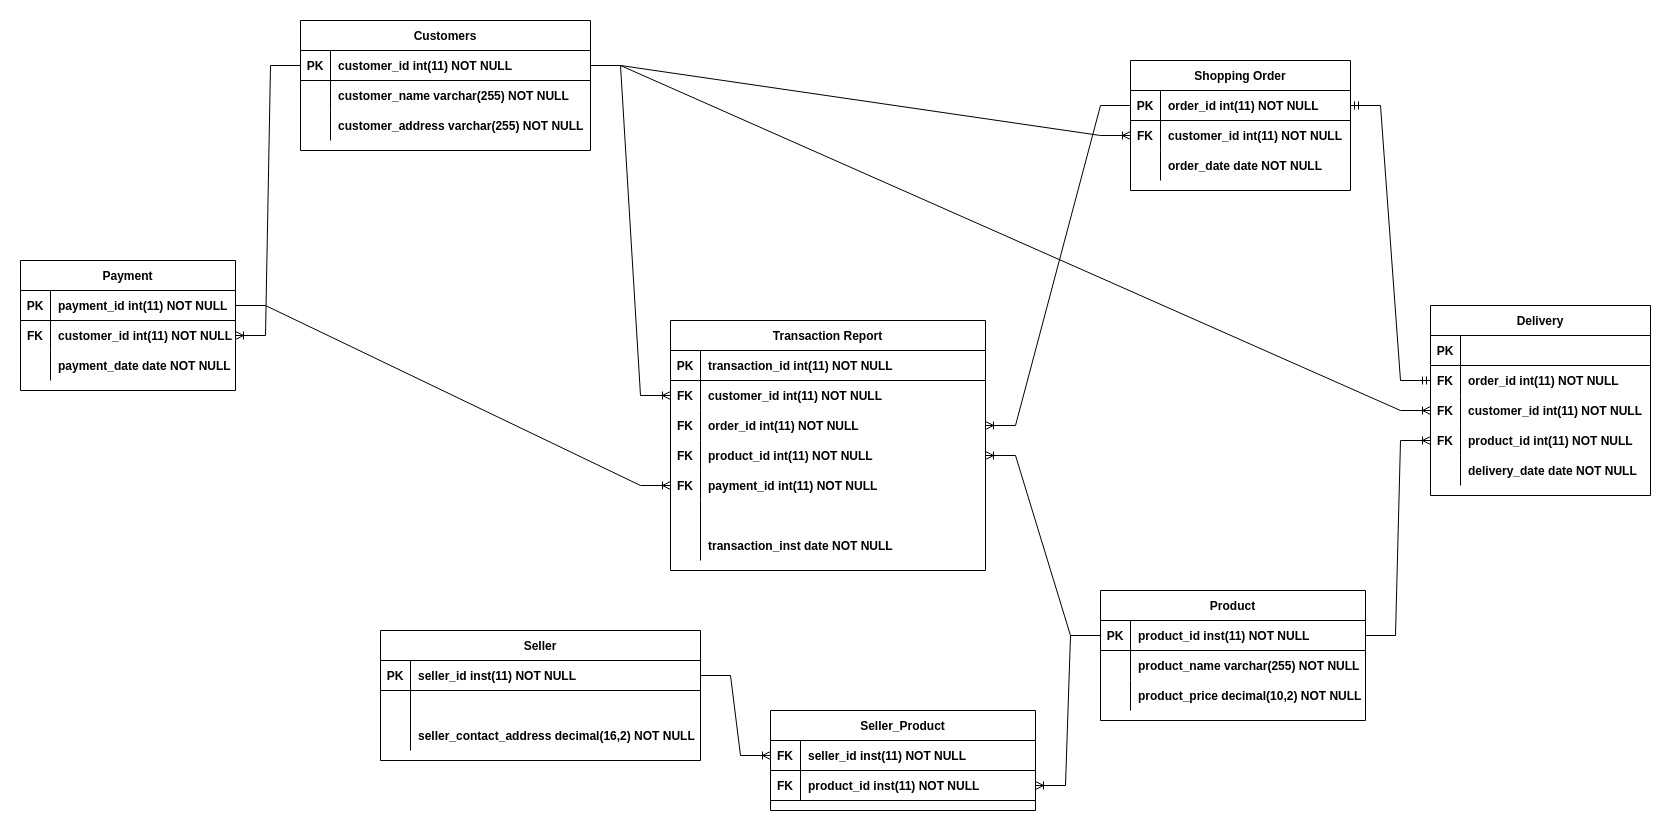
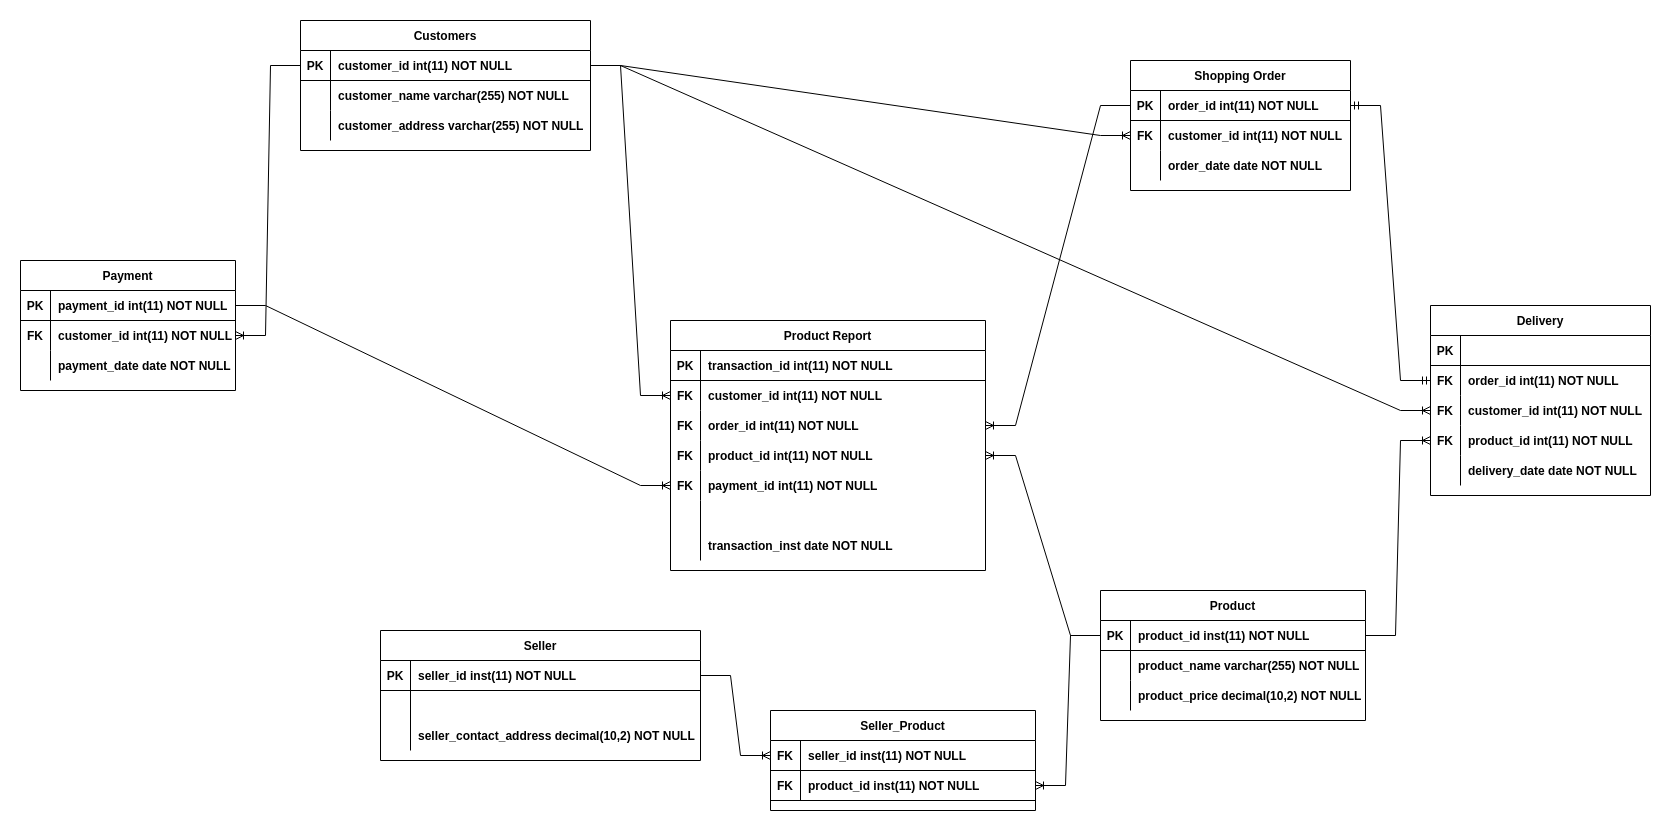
- <mxCell id="70" value="Transaction Report" style="shape=table;startSize=30;container=1;collapsible=1;childLayout=tableLayout;fixedRows=1;rowLines=0;fontStyle=1;align=center;resizeLast=1;" parent="1" vertex="1"><mxGeometry x="670" y="320" width="315" height="250" as="geometry" /></mxCell>
+ <mxCell id="70" value="Product Report" style="shape=table;startSize=30;container=1;collapsible=1;childLayout=tableLayout;fixedRows=1;rowLines=0;fontStyle=1;align=center;resizeLast=1;" parent="1" vertex="1"><mxGeometry x="670" y="320" width="315" height="250" as="geometry" /></mxCell>
- <mxCell id="58" value="seller_contact_address decimal(16,2) NOT NULL" style="shape=partialRectangle;overflow=hidden;connectable=0;fillColor=none;top=0;left=0;bottom=0;right=0;align=left;spacingLeft=6;fontStyle=1" parent="56" vertex="1"><mxGeometry x="30" width="290" height="30" as="geometry"><mxRectangle width="290" height="30" as="alternateBounds" /></mxGeometry></mxCell>
+ <mxCell id="58" value="seller_contact_address decimal(10,2) NOT NULL" style="shape=partialRectangle;overflow=hidden;connectable=0;fillColor=none;top=0;left=0;bottom=0;right=0;align=left;spacingLeft=6;fontStyle=1" parent="56" vertex="1"><mxGeometry x="30" width="290" height="30" as="geometry"><mxRectangle width="290" height="30" as="alternateBounds" /></mxGeometry></mxCell>
